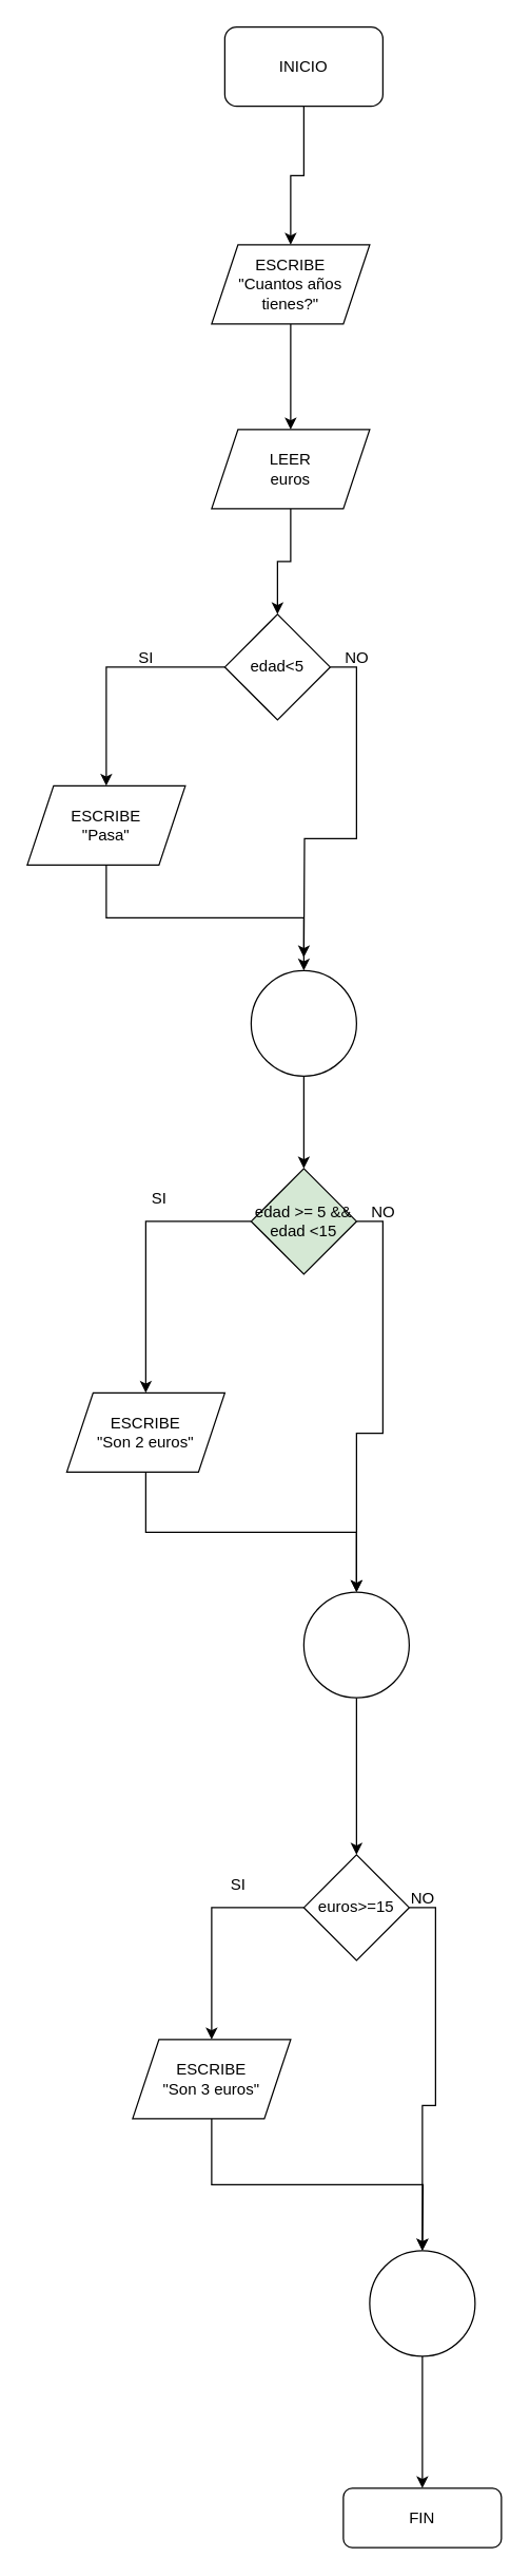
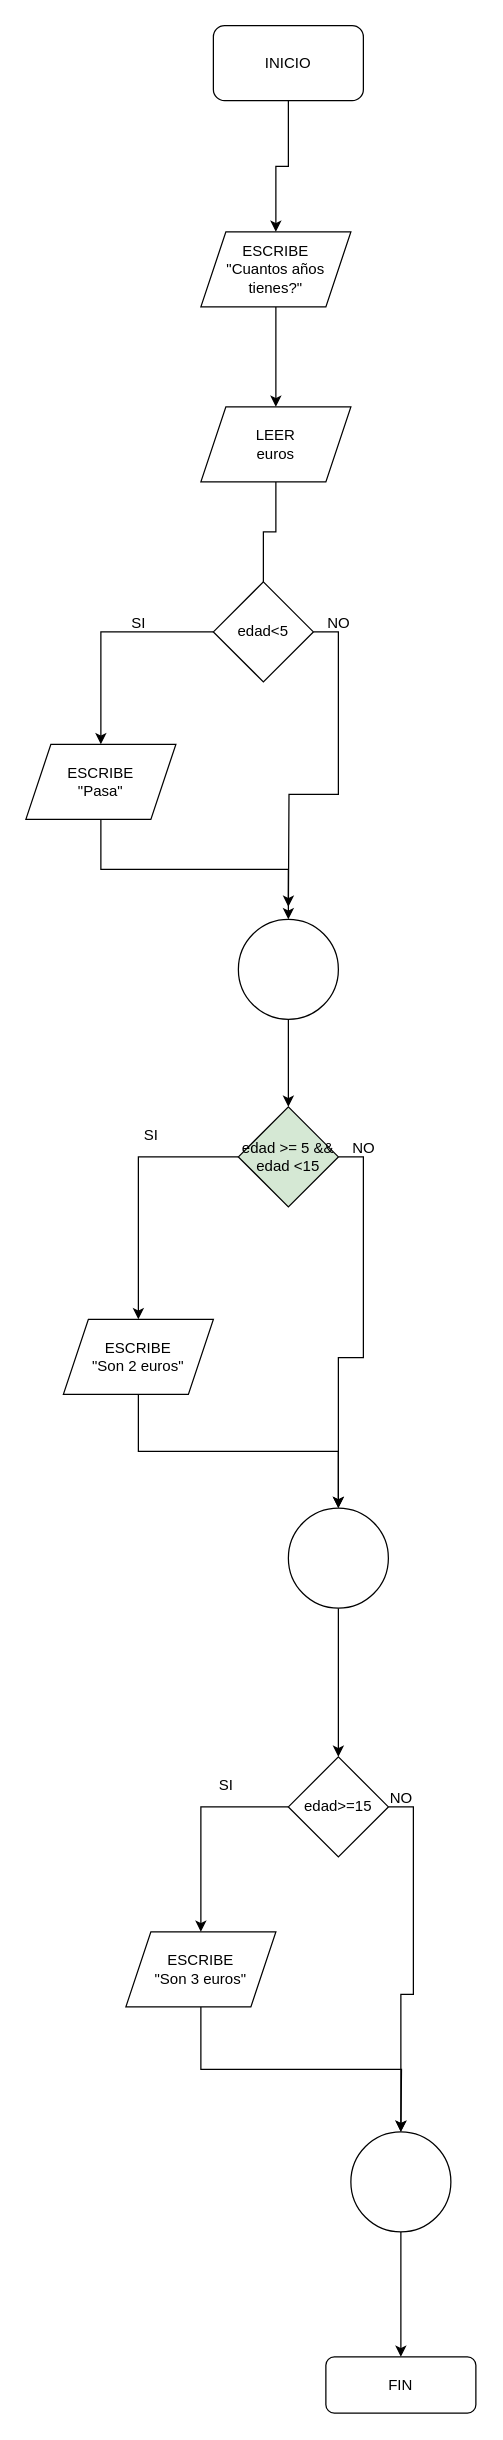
- <mxCell id="6" style="edgeStyle=orthogonalEdgeStyle;rounded=0;orthogonalLoop=1;jettySize=auto;html=1;exitX=0.5;exitY=1;exitDx=0;exitDy=0;entryX=0.5;entryY=0;entryDx=0;entryDy=0;" edge="1" parent="1" source="7" target="10"><mxGeometry relative="1" as="geometry" /></mxCell>
+ <mxCell id="6" style="edgeStyle=orthogonalEdgeStyle;rounded=0;orthogonalLoop=1;jettySize=auto;html=1;exitX=0.5;exitY=1;exitDx=0;exitDy=0;entryX=0.5;entryY=0;entryDx=0;entryDy=0;endArrow=none;" edge="1" parent="1" source="7" target="10"><mxGeometry relative="1" as="geometry" /></mxCell>
- <mxCell id="28" value="euros&amp;gt;=15" style="rhombus;whiteSpace=wrap;html=1;" vertex="1" parent="1"><mxGeometry x="230" y="1405" width="80" height="80" as="geometry" /></mxCell>
+ <mxCell id="28" value="edad&amp;gt;=15" style="rhombus;whiteSpace=wrap;html=1;" vertex="1" parent="1"><mxGeometry x="230" y="1405" width="80" height="80" as="geometry" /></mxCell>
